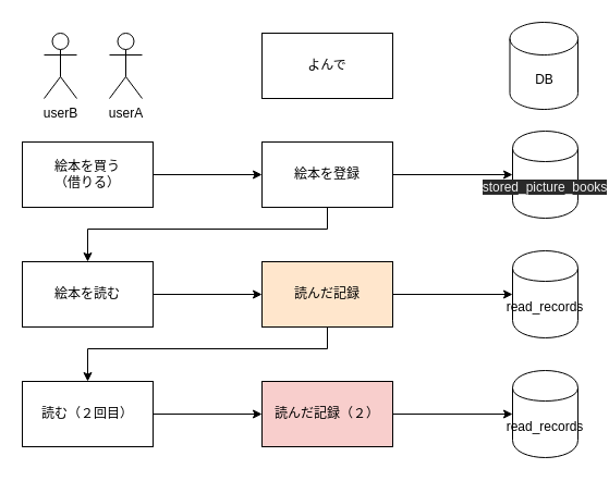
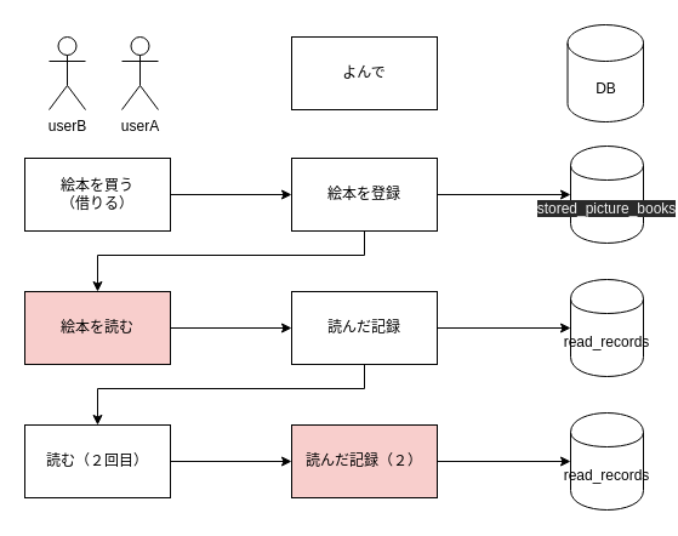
- <mxCell id="11" value="絵本を読む" style="whiteSpace=wrap;html=1;" vertex="1" parent="1"><mxGeometry x="20" y="240" width="120" height="60" as="geometry" /></mxCell>
+ <mxCell id="11" value="絵本を読む" style="whiteSpace=wrap;html=1;fillColor=#f8cecc;" vertex="1" parent="1"><mxGeometry x="20" y="240" width="120" height="60" as="geometry" /></mxCell>
- <mxCell id="14" value="読んだ記録" style="whiteSpace=wrap;html=1;fillColor=#ffe6cc;" vertex="1" parent="1"><mxGeometry x="240" y="240" width="120" height="60" as="geometry" /></mxCell>
+ <mxCell id="14" value="読んだ記録" style="whiteSpace=wrap;html=1;" vertex="1" parent="1"><mxGeometry x="240" y="240" width="120" height="60" as="geometry" /></mxCell>
